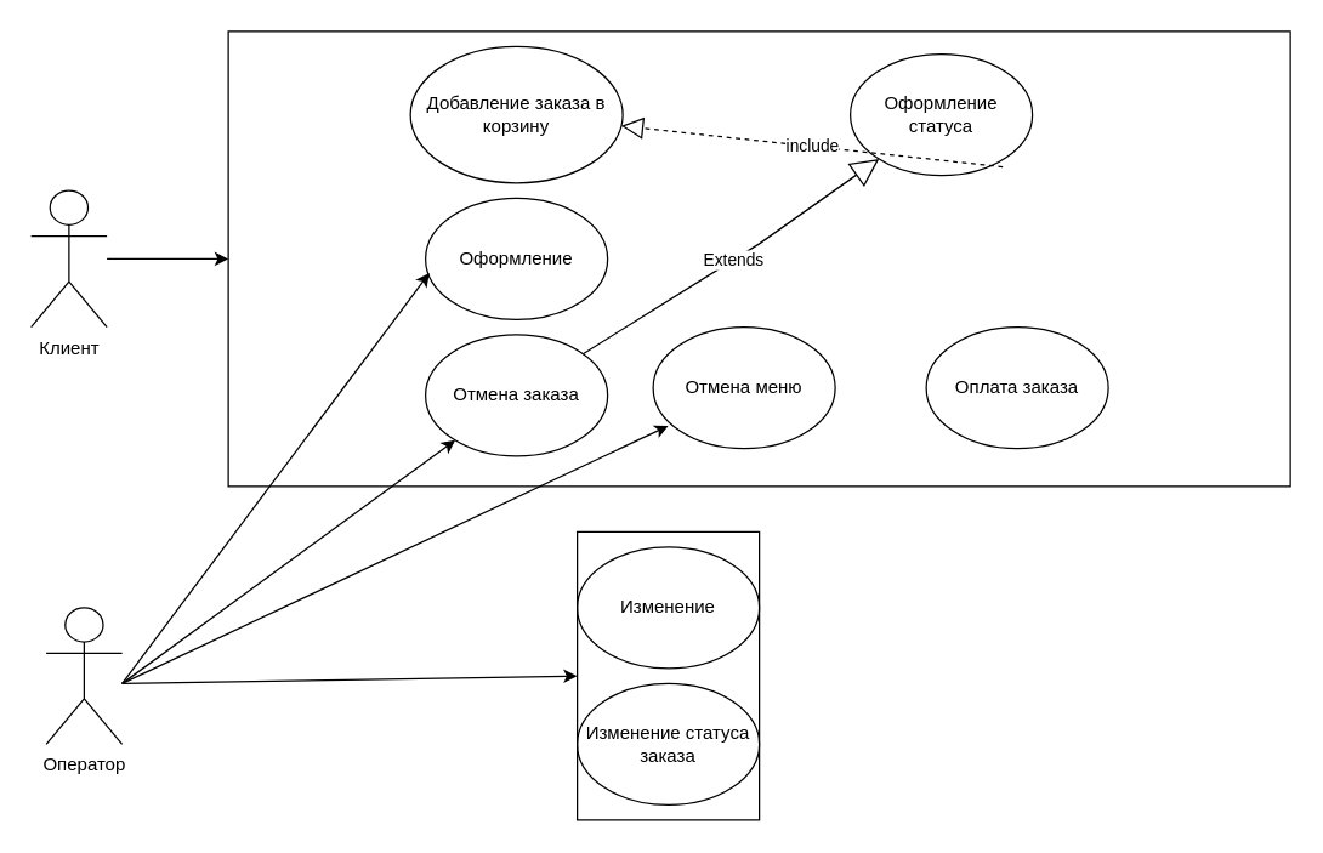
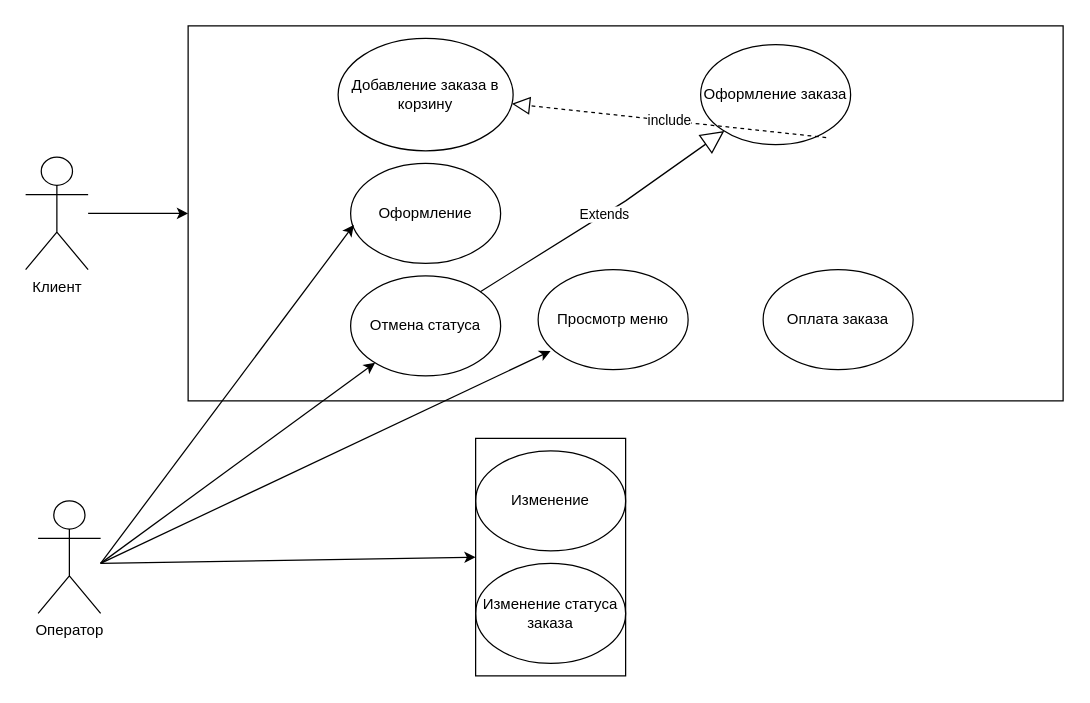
- <mxCell id="7" value="Оформление статуса" style="ellipse;whiteSpace=wrap;html=1;" vertex="1" parent="1"><mxGeometry x="560" y="35" width="120" height="80" as="geometry" /></mxCell>
+ <mxCell id="7" value="Оформление заказа" style="ellipse;whiteSpace=wrap;html=1;" vertex="1" parent="1"><mxGeometry x="560" y="35" width="120" height="80" as="geometry" /></mxCell>
- <mxCell id="10" value="Отмена меню" style="ellipse;whiteSpace=wrap;html=1;" vertex="1" parent="1"><mxGeometry x="430" y="215" width="120" height="80" as="geometry" /></mxCell>
+ <mxCell id="10" value="Просмотр меню" style="ellipse;whiteSpace=wrap;html=1;" vertex="1" parent="1"><mxGeometry x="430" y="215" width="120" height="80" as="geometry" /></mxCell>
- <mxCell id="12" value="Отмена заказа" style="ellipse;whiteSpace=wrap;html=1;" vertex="1" parent="1"><mxGeometry x="280" y="220" width="120" height="80" as="geometry" /></mxCell>
+ <mxCell id="12" value="Отмена статуса" style="ellipse;whiteSpace=wrap;html=1;" vertex="1" parent="1"><mxGeometry x="280" y="220" width="120" height="80" as="geometry" /></mxCell>
